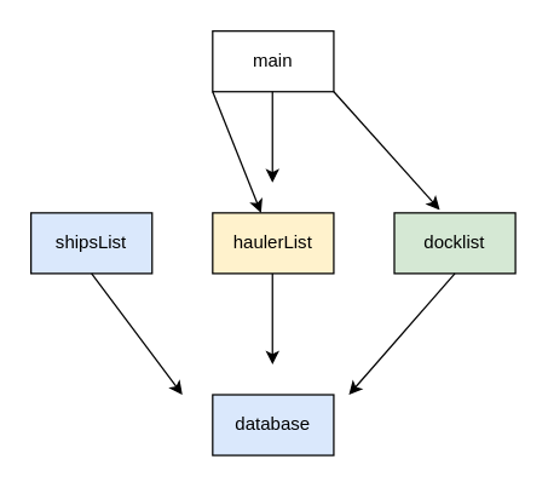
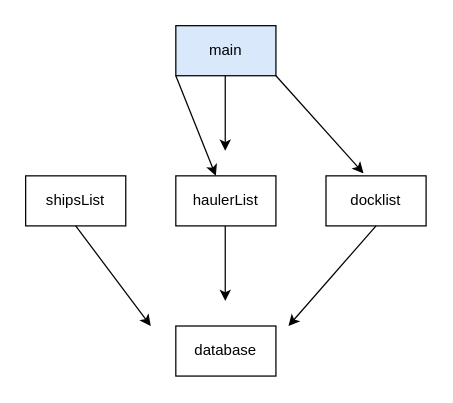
- <mxCell id="2" value="main" style="whiteSpace=wrap;html=1;" vertex="1" parent="1"><mxGeometry x="140" y="20" width="80" height="40" as="geometry" /></mxCell>
+ <mxCell id="2" value="main" style="whiteSpace=wrap;html=1;fillColor=#dae8fc;" vertex="1" parent="1"><mxGeometry x="140" y="20" width="80" height="40" as="geometry" /></mxCell>
- <mxCell id="3" value="shipsList" style="whiteSpace=wrap;html=1;fillColor=#dae8fc;" vertex="1" parent="1"><mxGeometry x="20" y="140" width="80" height="40" as="geometry" /></mxCell>
+ <mxCell id="3" value="shipsList" style="whiteSpace=wrap;html=1;" vertex="1" parent="1"><mxGeometry x="20" y="140" width="80" height="40" as="geometry" /></mxCell>
- <mxCell id="4" value="haulerList" style="whiteSpace=wrap;html=1;fillColor=#fff2cc;" vertex="1" parent="1"><mxGeometry x="140" y="140" width="80" height="40" as="geometry" /></mxCell>
+ <mxCell id="4" value="haulerList" style="whiteSpace=wrap;html=1;" vertex="1" parent="1"><mxGeometry x="140" y="140" width="80" height="40" as="geometry" /></mxCell>
- <mxCell id="5" value="docklist" style="whiteSpace=wrap;html=1;fillColor=#d5e8d4;" vertex="1" parent="1"><mxGeometry x="260" y="140" width="80" height="40" as="geometry" /></mxCell>
+ <mxCell id="5" value="docklist" style="whiteSpace=wrap;html=1;" vertex="1" parent="1"><mxGeometry x="260" y="140" width="80" height="40" as="geometry" /></mxCell>
- <mxCell id="12" value="database" style="whiteSpace=wrap;html=1;fillColor=#dae8fc;" vertex="1" parent="1"><mxGeometry x="140" y="260" width="80" height="40" as="geometry" /></mxCell>
+ <mxCell id="12" value="database" style="whiteSpace=wrap;html=1;" vertex="1" parent="1"><mxGeometry x="140" y="260" width="80" height="40" as="geometry" /></mxCell>
